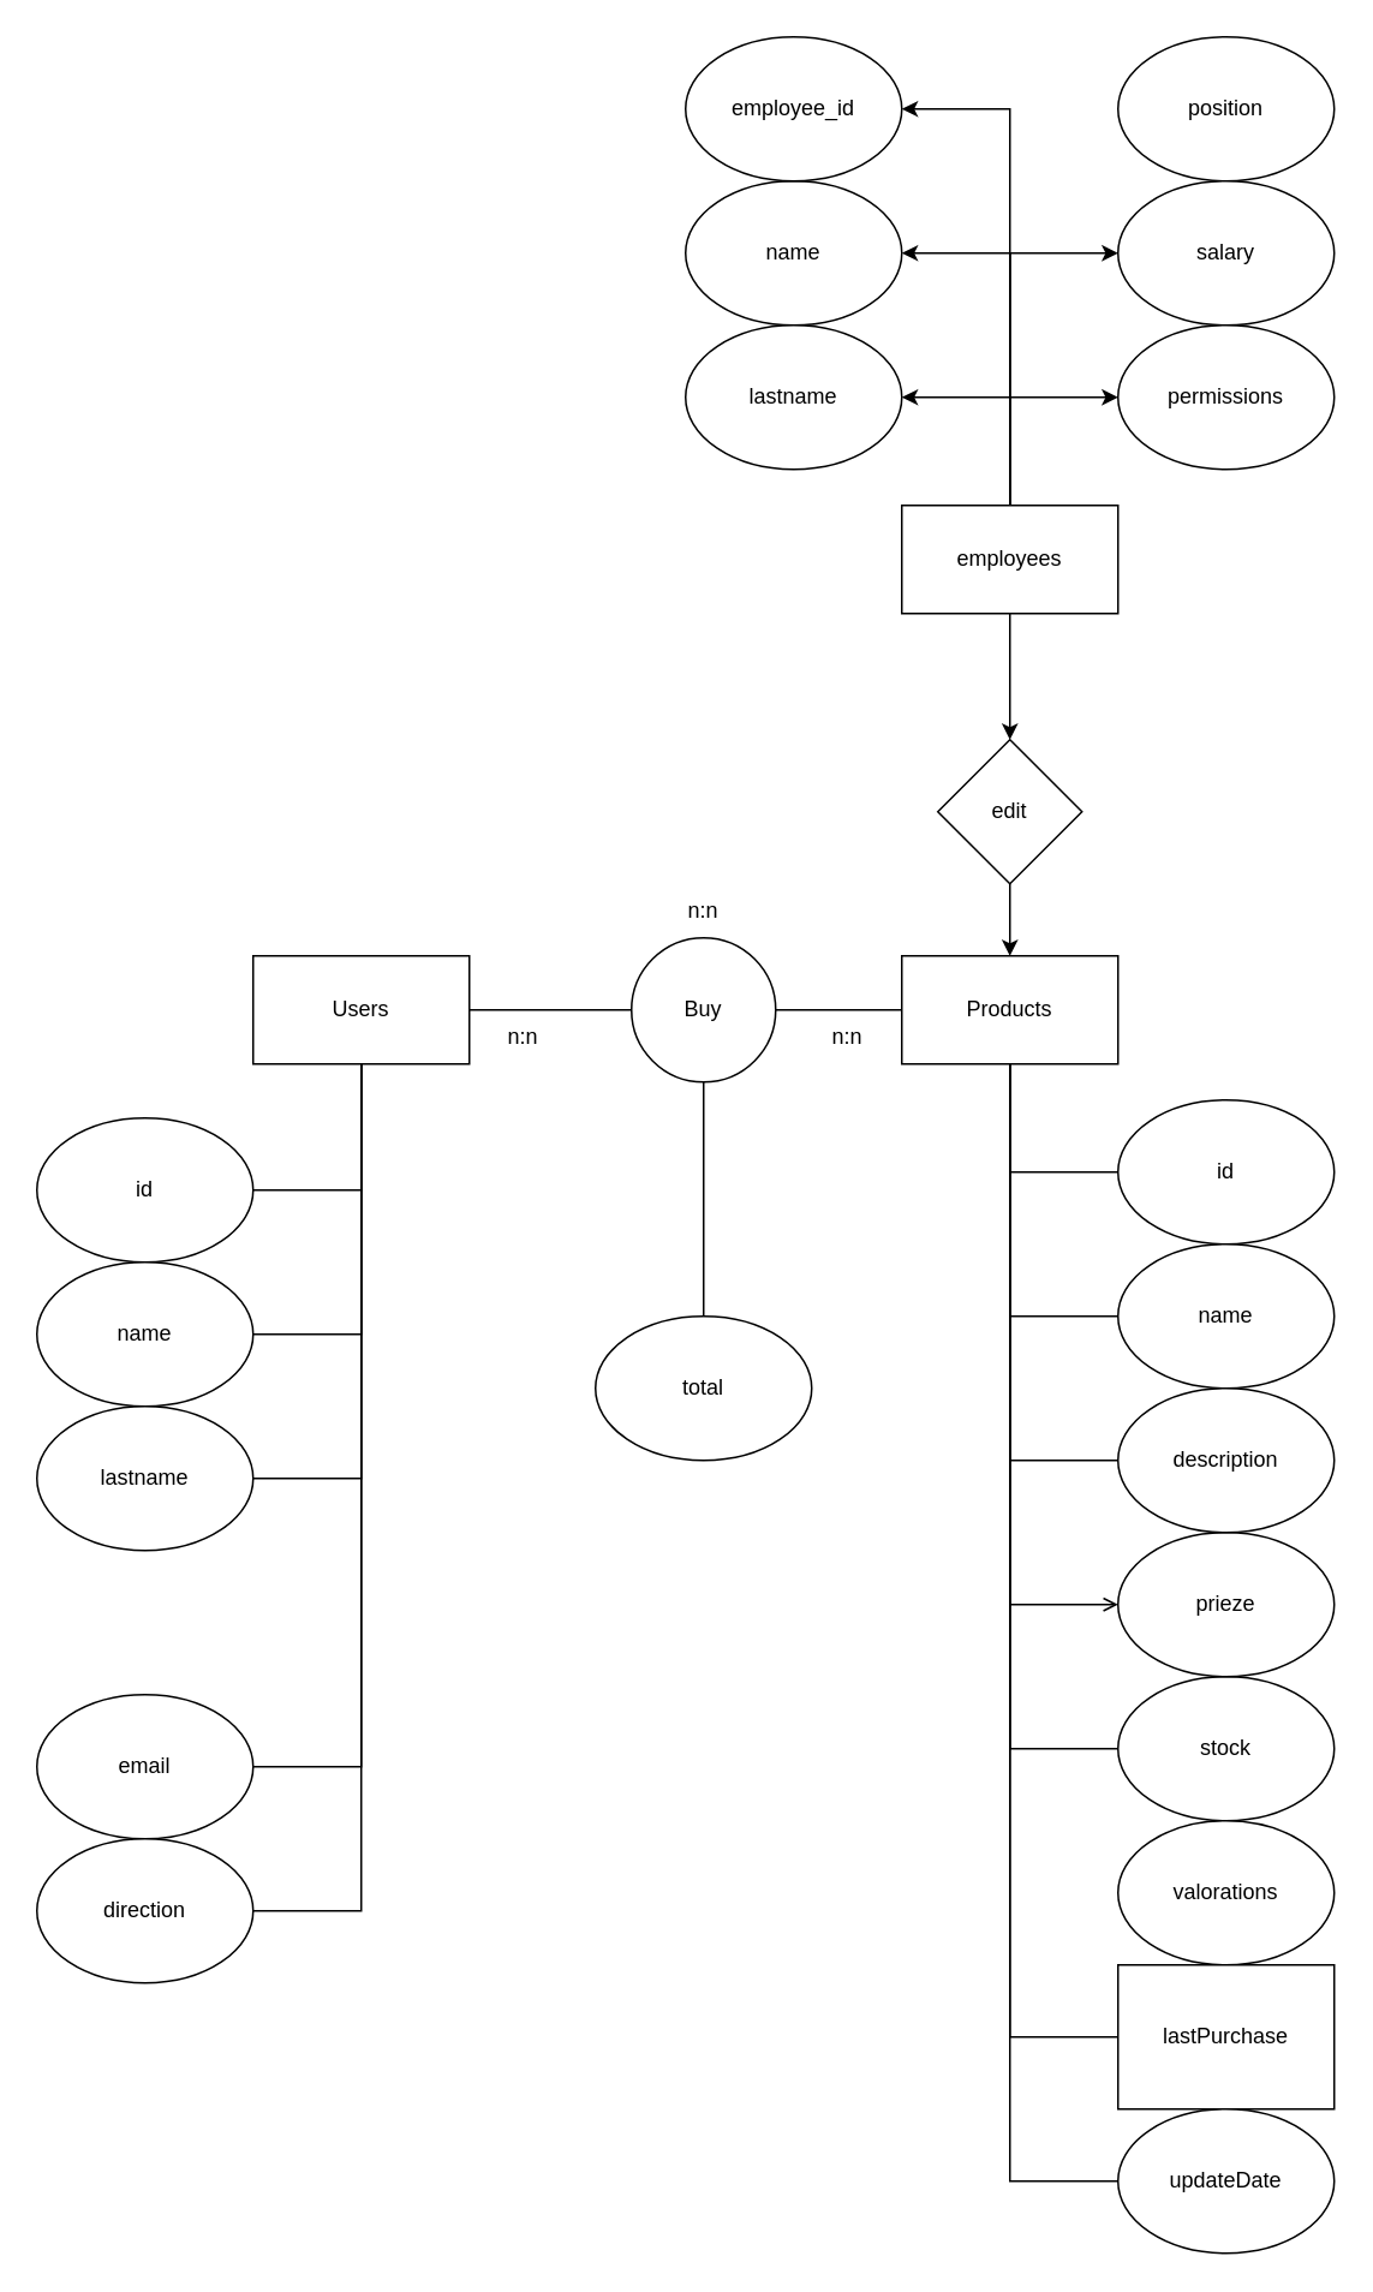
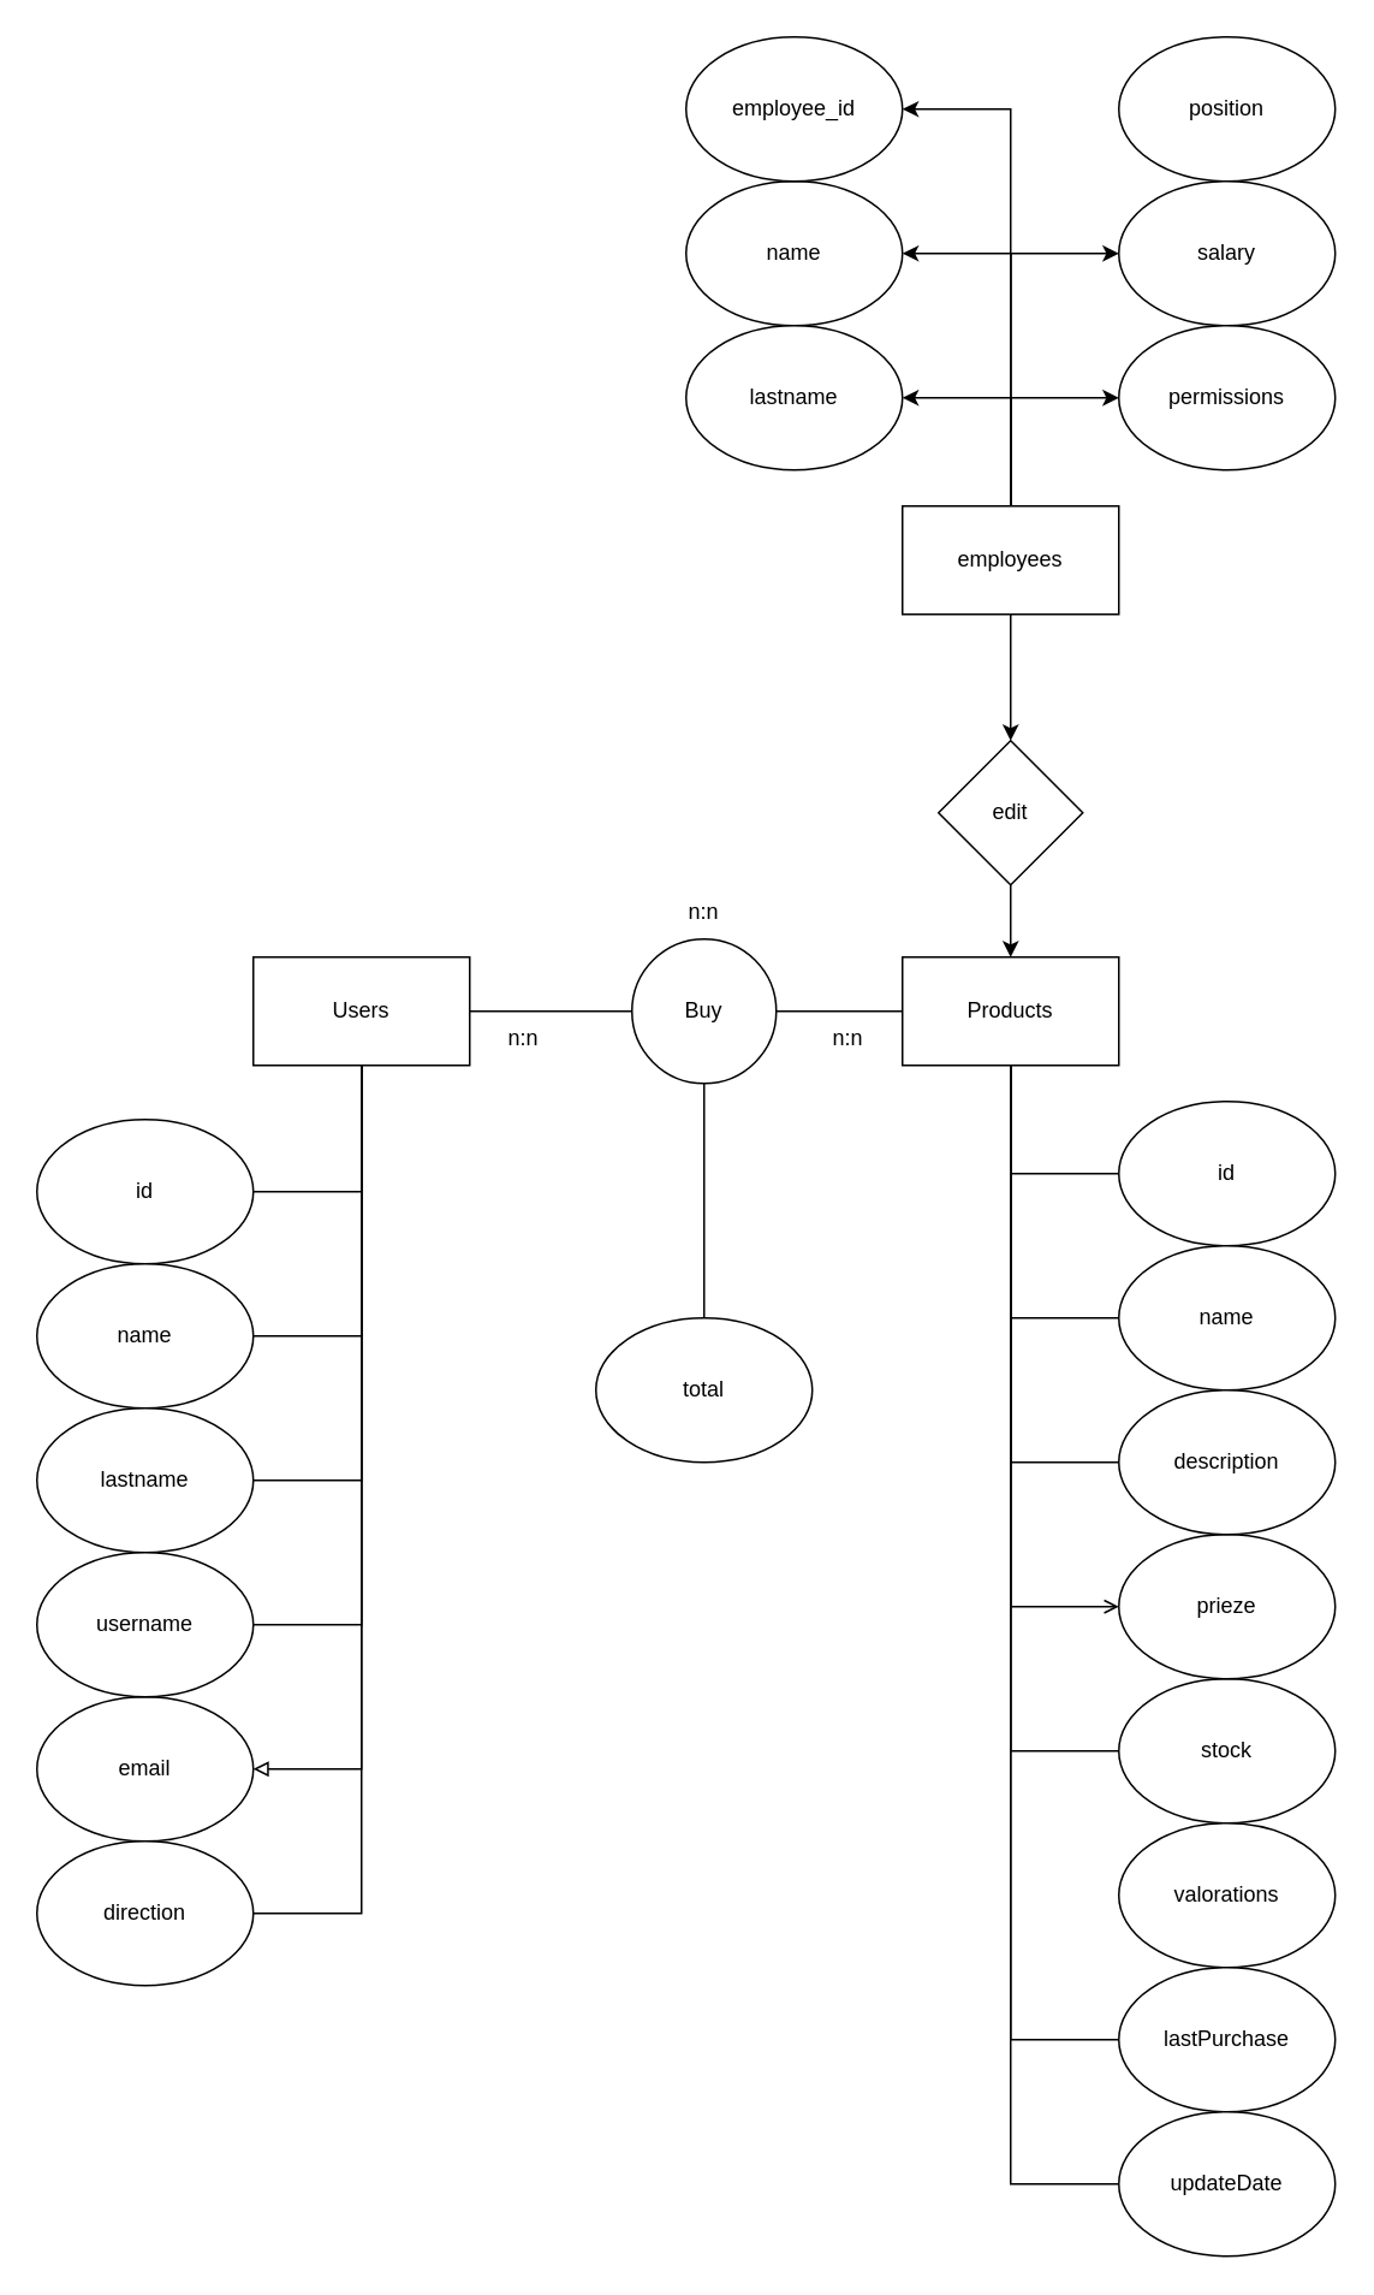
+ <mxCell id="36" value="username" style="ellipse;whiteSpace=wrap;html=1;" parent="1" vertex="1"><mxGeometry x="20" y="860" width="120" height="80" as="geometry" /></mxCell>
+ <mxCell id="7" style="edgeStyle=orthogonalEdgeStyle;rounded=0;orthogonalLoop=1;jettySize=auto;html=1;exitX=0.5;exitY=1;exitDx=0;exitDy=0;entryX=1;entryY=0.5;entryDx=0;entryDy=0;endArrow=none;endFill=0;" parent="1" source="9" target="36" edge="1"><mxGeometry relative="1" as="geometry" /></mxCell>
- <mxCell id="6" style="edgeStyle=orthogonalEdgeStyle;rounded=0;orthogonalLoop=1;jettySize=auto;html=1;exitX=0.5;exitY=1;exitDx=0;exitDy=0;entryX=1;entryY=0.5;entryDx=0;entryDy=0;endArrow=none;endFill=0;" parent="1" source="9" target="24" edge="1"><mxGeometry relative="1" as="geometry" /></mxCell>
+ <mxCell id="6" style="edgeStyle=orthogonalEdgeStyle;rounded=0;orthogonalLoop=1;jettySize=auto;html=1;exitX=0.5;exitY=1;exitDx=0;exitDy=0;entryX=1;entryY=0.5;entryDx=0;entryDy=0;endArrow=block;endFill=0;" parent="1" source="9" target="24" edge="1"><mxGeometry relative="1" as="geometry" /></mxCell>
- <mxCell id="32" value="lastPurchase" style="whiteSpace=wrap;html=1;rounded=0;" parent="1" vertex="1"><mxGeometry x="620" y="1090" width="120" height="80" as="geometry" /></mxCell>
+ <mxCell id="32" value="lastPurchase" style="ellipse;whiteSpace=wrap;html=1;" parent="1" vertex="1"><mxGeometry x="620" y="1090" width="120" height="80" as="geometry" /></mxCell>
